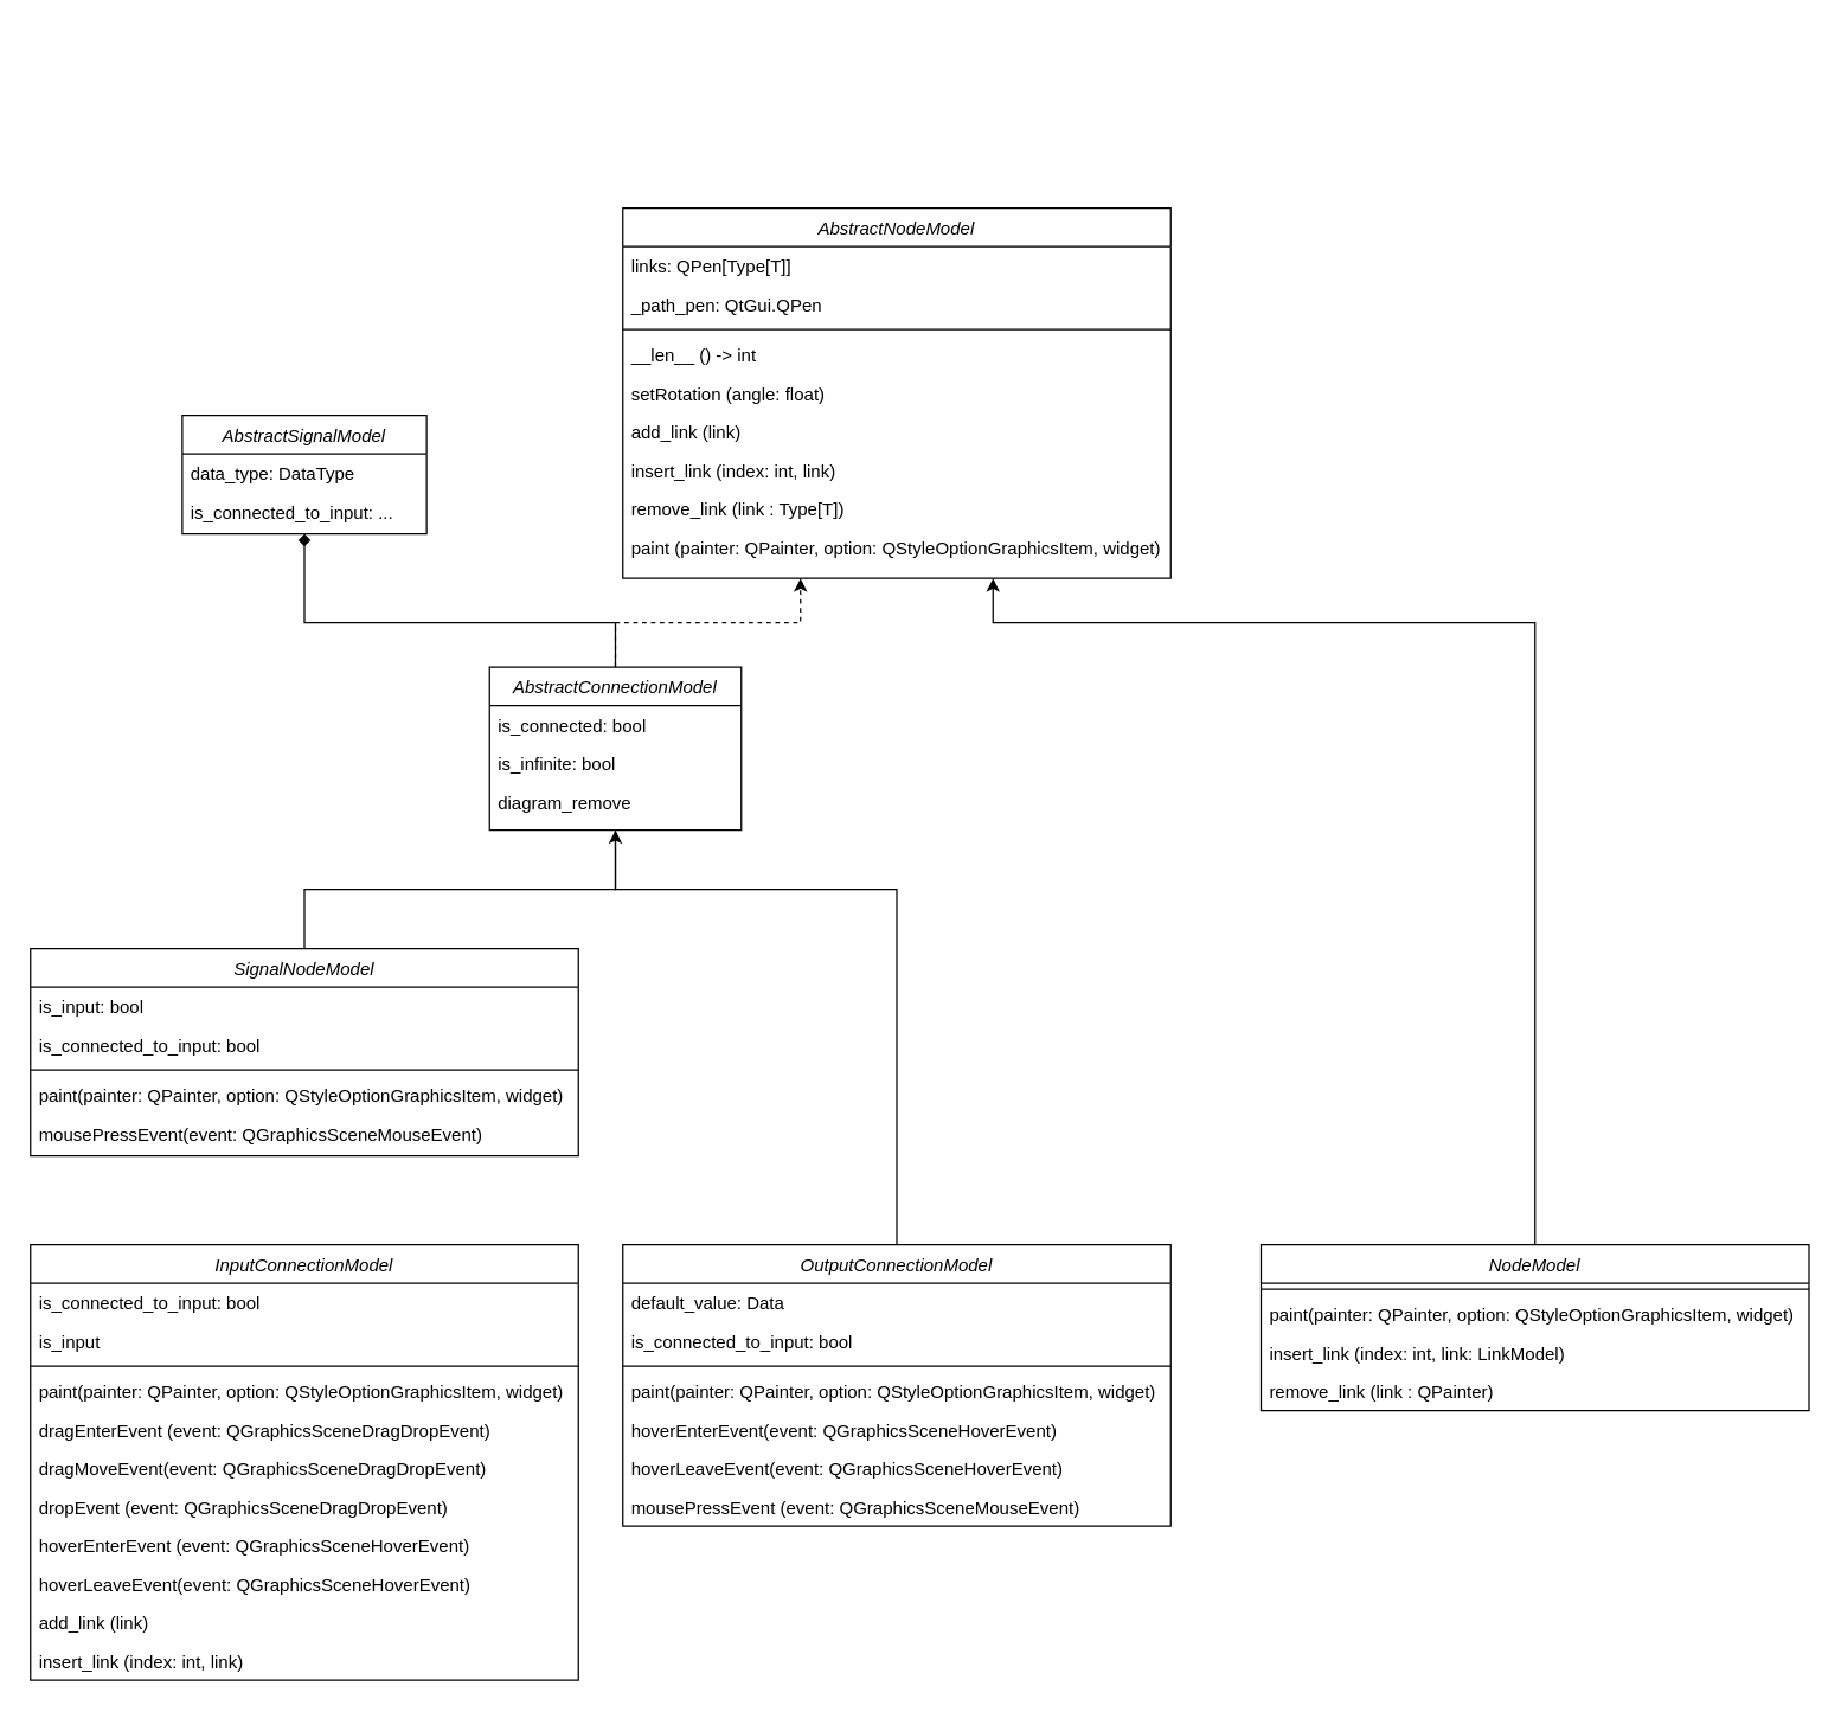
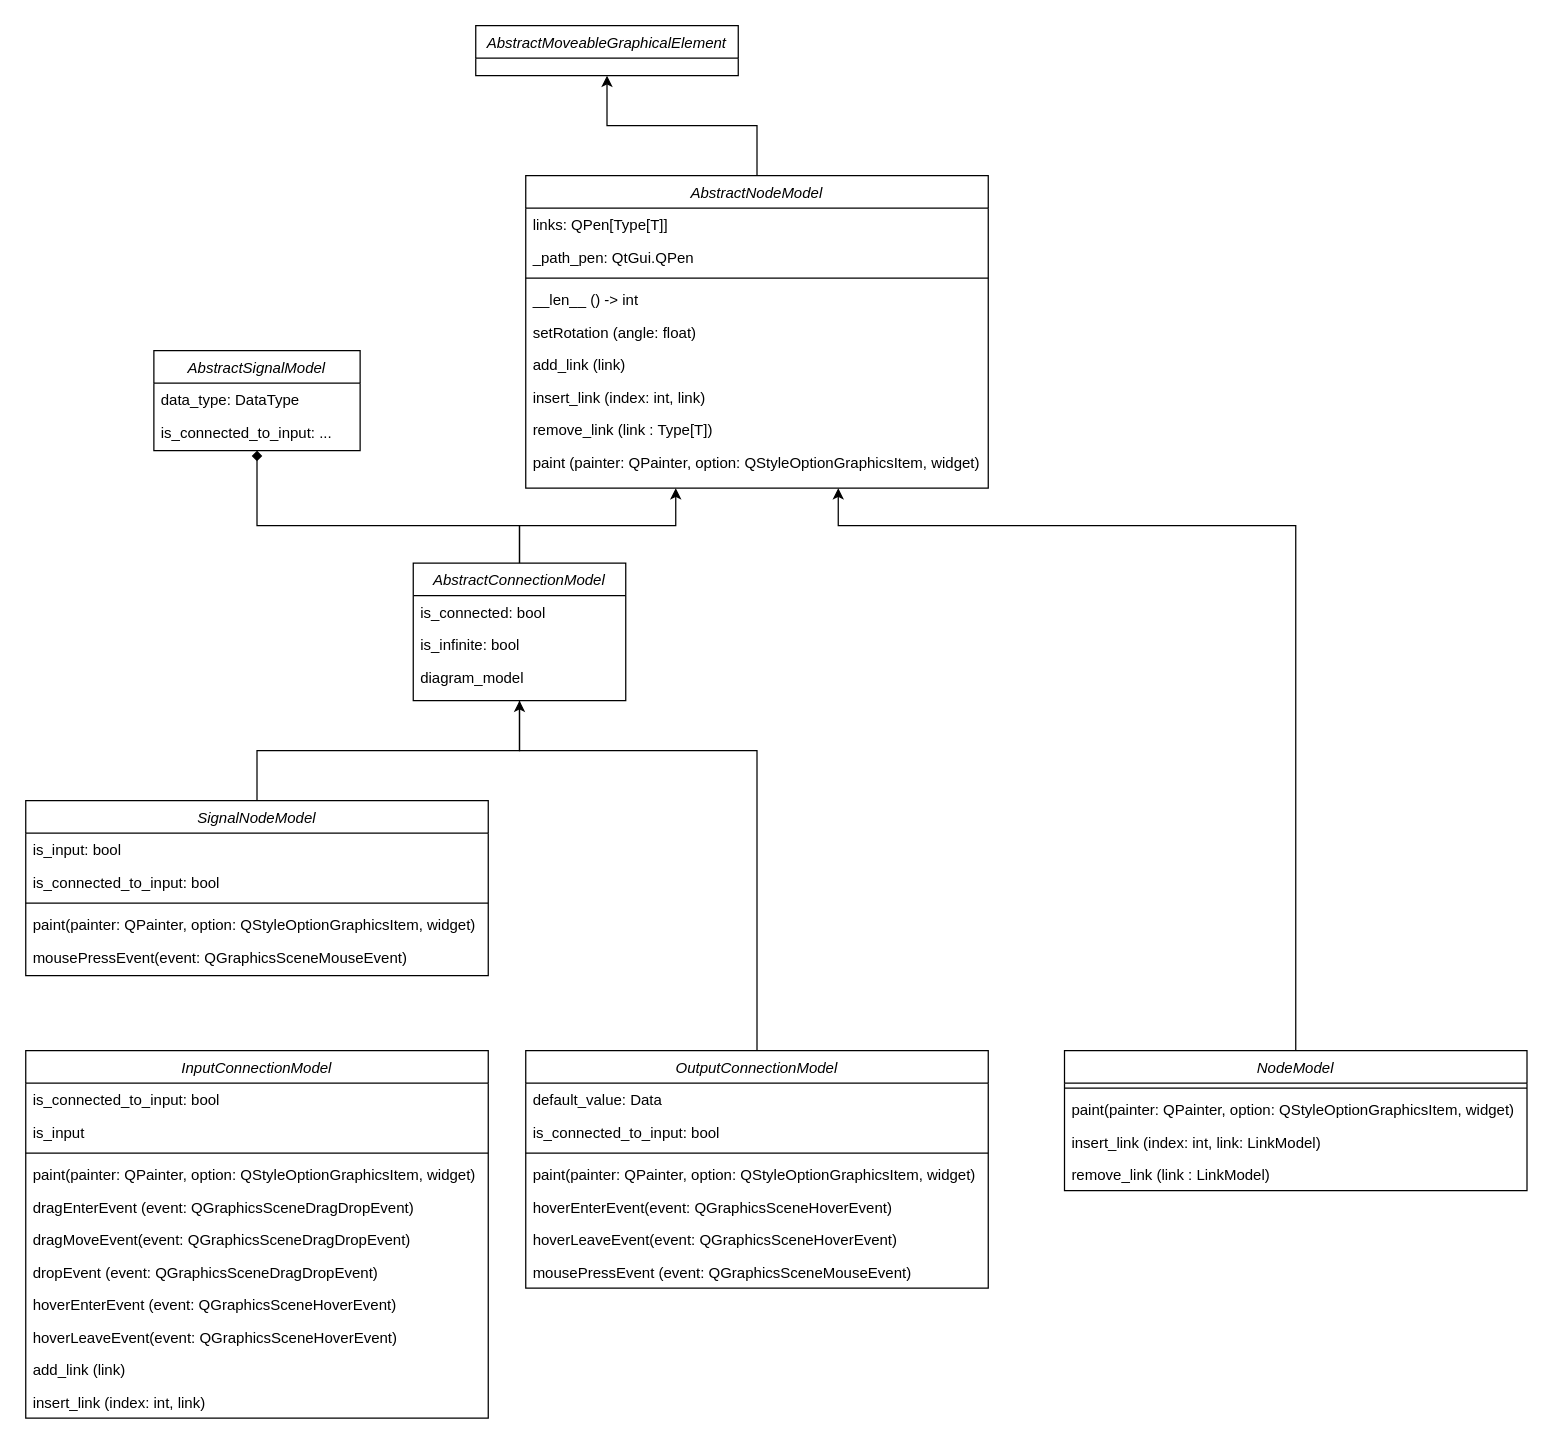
+ <mxCell id="50" value="AbstractMoveableGraphicalElement" style="swimlane;fontStyle=2;align=center;verticalAlign=top;childLayout=stackLayout;horizontal=1;startSize=26;horizontalStack=0;resizeParent=1;resizeLast=0;collapsible=1;marginBottom=0;rounded=0;shadow=0;strokeWidth=1;" parent="1" vertex="1"><mxGeometry x="380" y="20" width="210" height="40" as="geometry"><mxRectangle x="230" y="140" width="160" height="26" as="alternateBounds" /></mxGeometry></mxCell>
+ <mxCell id="36" style="edgeStyle=orthogonalEdgeStyle;rounded=0;orthogonalLoop=1;jettySize=auto;html=1;" parent="1" source="37" target="50" edge="1"><mxGeometry relative="1" as="geometry" /></mxCell>
- <mxCell id="31" style="edgeStyle=orthogonalEdgeStyle;rounded=0;orthogonalLoop=1;jettySize=auto;html=1;dashed=1;" edge="1" parent="1" source="32" target="37"><mxGeometry relative="1" as="geometry"><Array as="points"><mxPoint x="415" y="420" /><mxPoint x="540" y="420" /></Array></mxGeometry></mxCell>
+ <mxCell id="31" style="edgeStyle=orthogonalEdgeStyle;rounded=0;orthogonalLoop=1;jettySize=auto;html=1;" edge="1" parent="1" source="32" target="37"><mxGeometry relative="1" as="geometry"><Array as="points"><mxPoint x="415" y="420" /><mxPoint x="540" y="420" /></Array></mxGeometry></mxCell>
- <mxCell id="35" value="diagram_remove" style="text;align=left;verticalAlign=top;spacingLeft=4;spacingRight=4;overflow=hidden;rotatable=0;points=[[0,0.5],[1,0.5]];portConstraint=eastwest;rounded=0;shadow=0;html=0;" parent="32" vertex="1"><mxGeometry y="78" width="170" height="26" as="geometry" /></mxCell>
+ <mxCell id="35" value="diagram_model" style="text;align=left;verticalAlign=top;spacingLeft=4;spacingRight=4;overflow=hidden;rotatable=0;points=[[0,0.5],[1,0.5]];portConstraint=eastwest;rounded=0;shadow=0;html=0;" parent="32" vertex="1"><mxGeometry y="78" width="170" height="26" as="geometry" /></mxCell>
- <mxCell id="56" value="remove_link (link : QPainter)" style="text;align=left;verticalAlign=top;spacingLeft=4;spacingRight=4;overflow=hidden;rotatable=0;points=[[0,0.5],[1,0.5]];portConstraint=eastwest;" vertex="1" parent="52"><mxGeometry y="86" width="370" height="26" as="geometry" /></mxCell>
+ <mxCell id="56" value="remove_link (link : LinkModel)" style="text;align=left;verticalAlign=top;spacingLeft=4;spacingRight=4;overflow=hidden;rotatable=0;points=[[0,0.5],[1,0.5]];portConstraint=eastwest;" vertex="1" parent="52"><mxGeometry y="86" width="370" height="26" as="geometry" /></mxCell>
